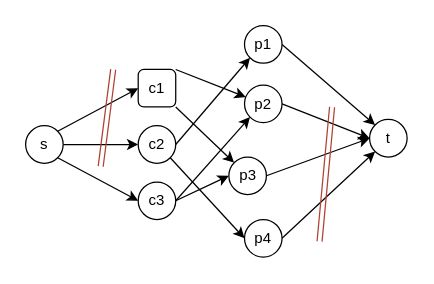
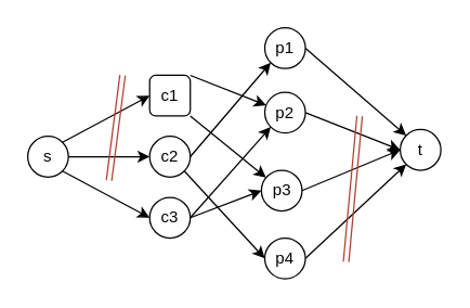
- <mxCell id="16" value="p3" style="ellipse;whiteSpace=wrap;html=1;aspect=fixed;" vertex="1" parent="1"><mxGeometry x="182.5" y="125" width="30" height="30" as="geometry" /></mxCell>
+ <mxCell id="16" value="p3" style="ellipse;whiteSpace=wrap;html=1;aspect=fixed;" vertex="1" parent="1"><mxGeometry x="192.5" y="125" width="30" height="30" as="geometry" /></mxCell>
